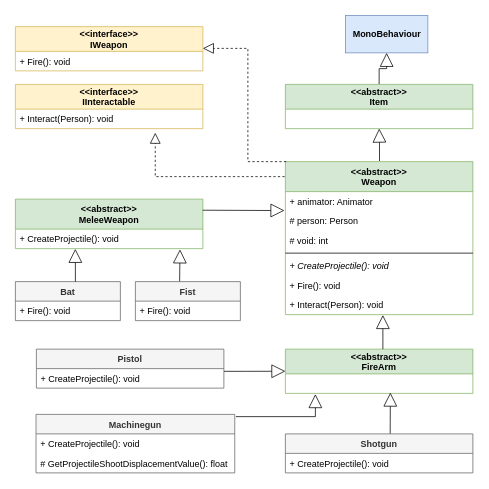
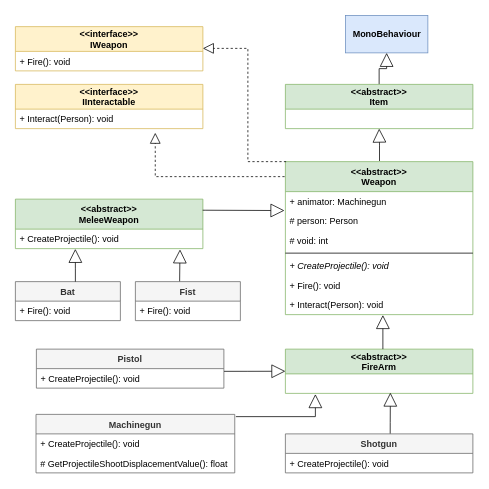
- <mxCell id="3" value="+ animator: Animator" style="text;strokeColor=none;fillColor=none;align=left;verticalAlign=top;spacingLeft=4;spacingRight=4;overflow=hidden;rotatable=0;points=[[0,0.5],[1,0.5]];portConstraint=eastwest;" parent="2" vertex="1"><mxGeometry y="40" width="250" height="26" as="geometry" /></mxCell>
+ <mxCell id="3" value="+ animator: Machinegun" style="text;strokeColor=none;fillColor=none;align=left;verticalAlign=top;spacingLeft=4;spacingRight=4;overflow=hidden;rotatable=0;points=[[0,0.5],[1,0.5]];portConstraint=eastwest;" parent="2" vertex="1"><mxGeometry y="40" width="250" height="26" as="geometry" /></mxCell>
